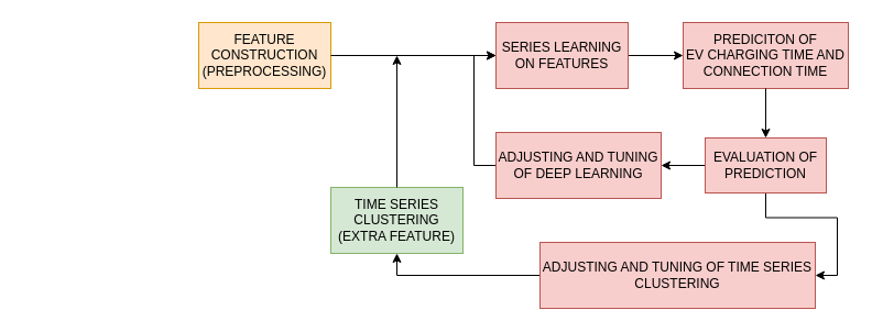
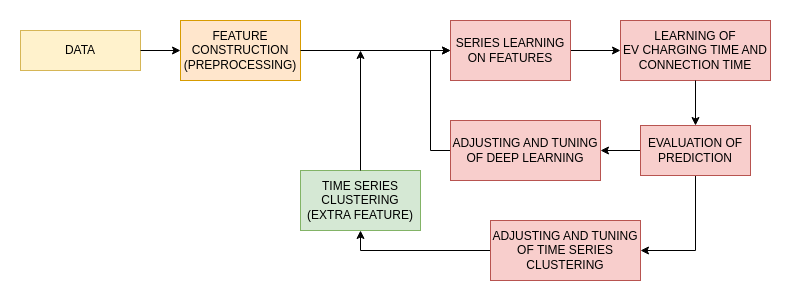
+ <mxCell id="2" value="DATA" style="rounded=0;whiteSpace=wrap;html=1;fillColor=#fff2cc;strokeColor=#d6b656;" vertex="1" parent="1"><mxGeometry x="20" y="30" width="120" height="40" as="geometry" /></mxCell>
+ <mxCell id="3" value="" style="endArrow=classic;html=1;rounded=0;exitX=1;exitY=0.5;exitDx=0;exitDy=0;" edge="1" parent="1" source="2" target="4"><mxGeometry width="50" height="50" relative="1" as="geometry"><mxPoint x="410" y="130" as="sourcePoint" /><mxPoint x="220" y="50" as="targetPoint" /></mxGeometry></mxCell>
- <mxCell id="10" value="PREDICITON OF&lt;div&gt;EV CHARGING TIME AND CONNECTION TIME&lt;/div&gt;" style="rounded=0;whiteSpace=wrap;html=1;fillColor=#f8cecc;strokeColor=#b85450;" vertex="1" parent="1"><mxGeometry x="620" y="20" width="150" height="60" as="geometry" /></mxCell>
+ <mxCell id="10" value="LEARNING OF&lt;div&gt;EV CHARGING TIME AND CONNECTION TIME&lt;/div&gt;" style="rounded=0;whiteSpace=wrap;html=1;fillColor=#f8cecc;strokeColor=#b85450;" vertex="1" parent="1"><mxGeometry x="620" y="20" width="150" height="60" as="geometry" /></mxCell>
- <mxCell id="16" value="ADJUSTING AND TUNING OF TIME SERIES CLUSTERING" style="rounded=0;whiteSpace=wrap;html=1;fillColor=#f8cecc;strokeColor=#b85450;" vertex="1" parent="1"><mxGeometry x="490" y="220" width="250" height="60" as="geometry" /></mxCell>
+ <mxCell id="16" value="ADJUSTING AND TUNING OF TIME SERIES CLUSTERING" style="rounded=0;whiteSpace=wrap;html=1;fillColor=#f8cecc;strokeColor=#b85450;" vertex="1" parent="1"><mxGeometry x="490" y="220" width="150" height="60" as="geometry" /></mxCell>
